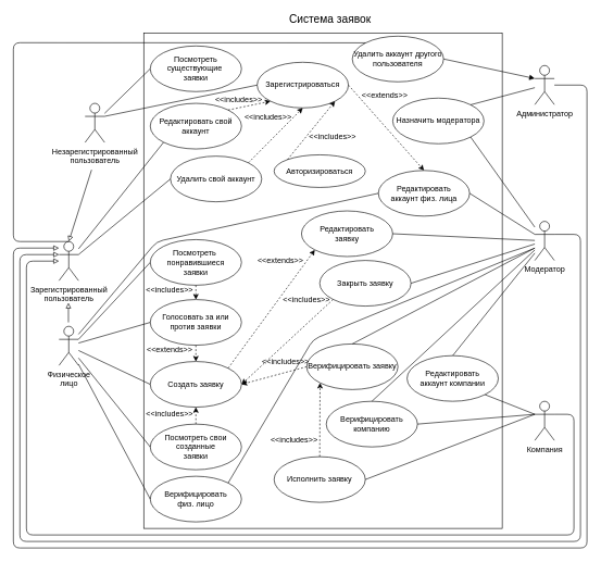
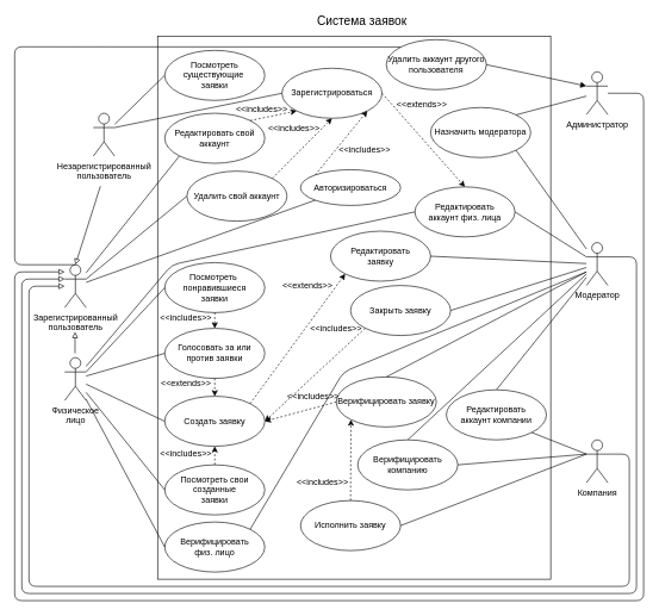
+ <mxCell id="18" value="" style="endArrow=none;html=1;entryX=0;entryY=1;entryDx=0;entryDy=0;" parent="1" source="41" target="8" edge="1"><mxGeometry width="50" height="50" relative="1" as="geometry"><mxPoint x="370" y="370" as="sourcePoint" /><mxPoint x="420" y="320" as="targetPoint" /><Array as="points" /></mxGeometry></mxCell>
